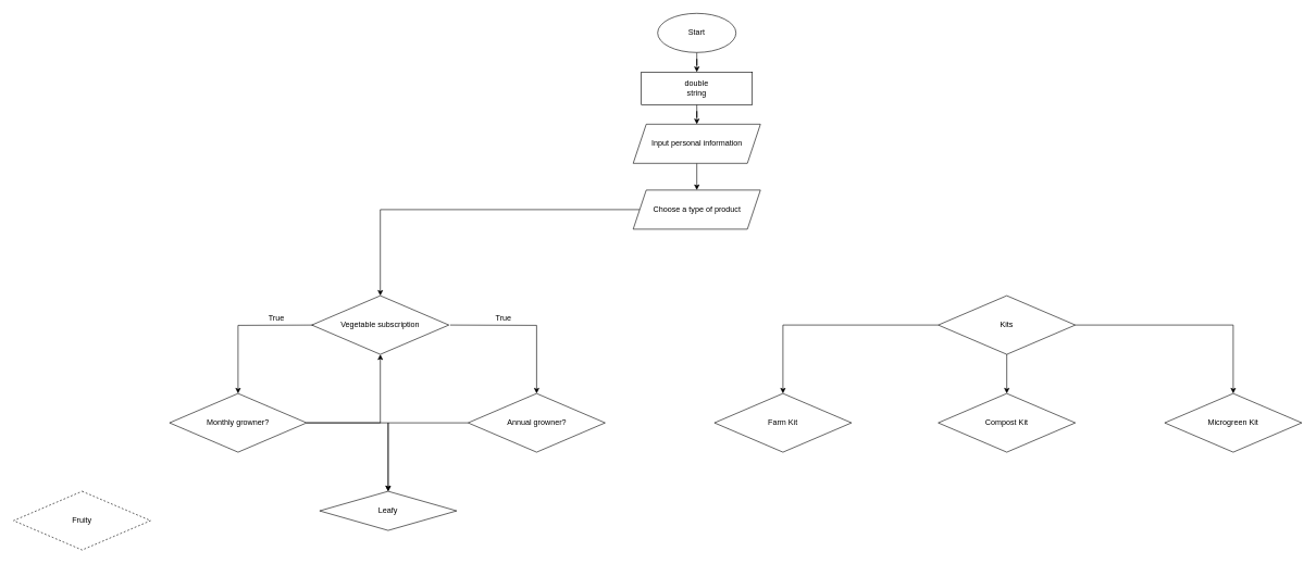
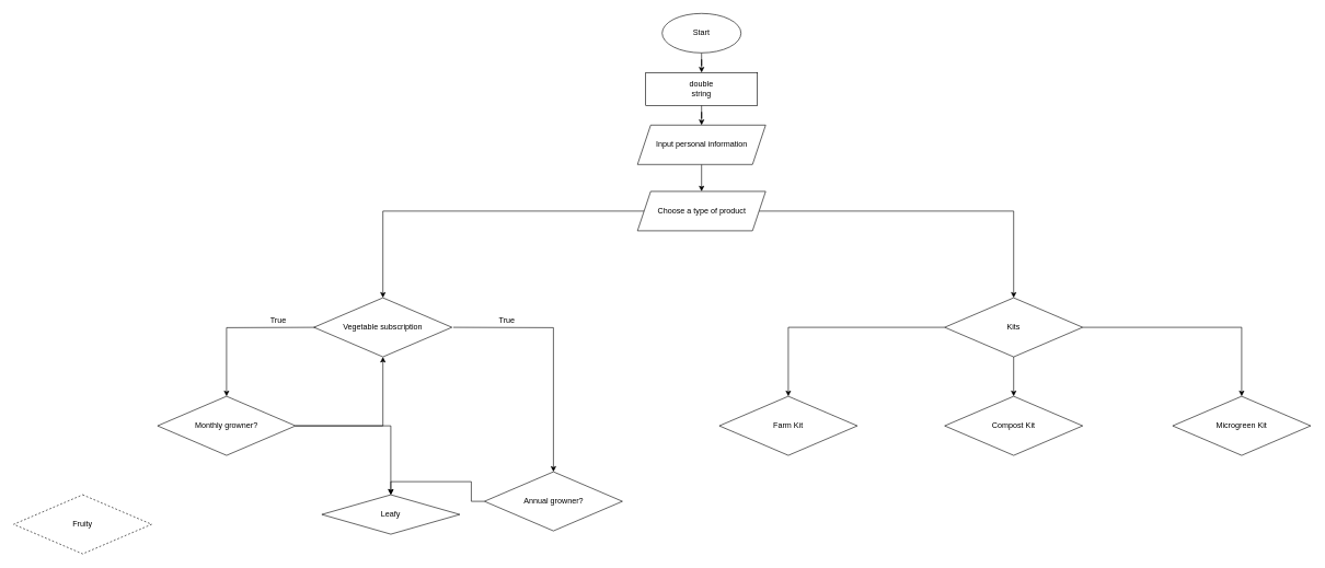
+ <mxCell id="9" style="edgeStyle=orthogonalEdgeStyle;rounded=0;orthogonalLoop=1;jettySize=auto;html=1;entryX=0.5;entryY=0;entryDx=0;entryDy=0;" parent="1" source="10" target="20" edge="1"><mxGeometry relative="1" as="geometry" /></mxCell>
- <mxCell id="16" value="Monthly growner?" style="rhombus;whiteSpace=wrap;html=1;" parent="1" vertex="1"><mxGeometry x="259" y="603" width="210" height="90" as="geometry" /></mxCell>
+ <mxCell id="16" value="Monthly growner?" style="rhombus;whiteSpace=wrap;html=1;" parent="1" vertex="1"><mxGeometry x="239" y="603" width="210" height="90" as="geometry" /></mxCell>
- <mxCell id="22" value="Annual growner?" style="rhombus;whiteSpace=wrap;html=1;" parent="1" vertex="1"><mxGeometry x="716.5" y="603" width="210" height="90" as="geometry" /></mxCell>
+ <mxCell id="22" value="Annual growner?" style="rhombus;whiteSpace=wrap;html=1;" parent="1" vertex="1"><mxGeometry x="736.5" y="718" width="210" height="90" as="geometry" /></mxCell>
